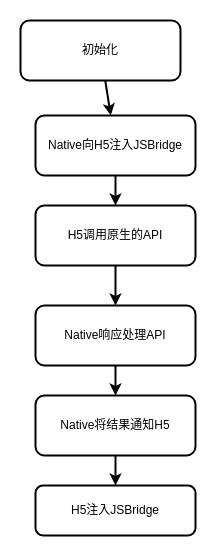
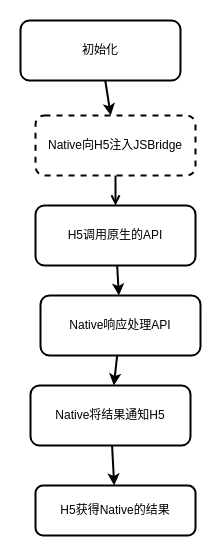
- <mxCell id="5" value="Native向H5注入JSBridge" style="rounded=1;whiteSpace=wrap;html=1;fillColor=none;fontColor=#000000;strokeColor=#000000;strokeWidth=2;" vertex="1" parent="1"><mxGeometry x="35" y="115" width="160" height="60" as="geometry" /></mxCell>
+ <mxCell id="5" value="Native向H5注入JSBridge" style="rounded=1;whiteSpace=wrap;html=1;fillColor=none;fontColor=#000000;strokeColor=#000000;strokeWidth=2;dashed=1;" vertex="1" parent="1"><mxGeometry x="35" y="115" width="160" height="60" as="geometry" /></mxCell>
- <mxCell id="4" value="" style="edgeStyle=none;html=1;fontColor=#000000;strokeColor=#000000;strokeWidth=2;" edge="1" parent="1" source="5" target="7"><mxGeometry relative="1" as="geometry" /></mxCell>
+ <mxCell id="4" value="" style="edgeStyle=none;html=1;fontColor=#000000;strokeColor=#000000;strokeWidth=2;endArrow=open;" edge="1" parent="1" source="5" target="7"><mxGeometry relative="1" as="geometry" /></mxCell>
- <mxCell id="9" value="Native响应处理API" style="rounded=1;whiteSpace=wrap;html=1;fillColor=none;fontColor=#000000;strokeColor=#000000;strokeWidth=2;" vertex="1" parent="1"><mxGeometry x="35" y="305" width="160" height="60" as="geometry" /></mxCell>
+ <mxCell id="9" value="Native响应处理API" style="rounded=1;whiteSpace=wrap;html=1;fillColor=none;fontColor=#000000;strokeColor=#000000;strokeWidth=2;" vertex="1" parent="1"><mxGeometry x="40" y="295" width="160" height="60" as="geometry" /></mxCell>
- <mxCell id="11" value="Native将结果通知H5" style="rounded=1;whiteSpace=wrap;html=1;fillColor=none;fontColor=#000000;strokeColor=#000000;strokeWidth=2;" vertex="1" parent="1"><mxGeometry x="35" y="395" width="160" height="60" as="geometry" /></mxCell>
+ <mxCell id="11" value="Native将结果通知H5" style="rounded=1;whiteSpace=wrap;html=1;fillColor=none;fontColor=#000000;strokeColor=#000000;strokeWidth=2;" vertex="1" parent="1"><mxGeometry x="30" y="385" width="160" height="60" as="geometry" /></mxCell>
- <mxCell id="12" value="H5注入JSBridge" style="rounded=1;whiteSpace=wrap;html=1;fillColor=none;fontColor=#000000;strokeColor=#000000;strokeWidth=2;" vertex="1" parent="1"><mxGeometry x="35" y="485" width="160" height="50" as="geometry" /></mxCell>
+ <mxCell id="12" value="H5获得Native的结果" style="rounded=1;whiteSpace=wrap;html=1;fillColor=none;fontColor=#000000;strokeColor=#000000;strokeWidth=2;" vertex="1" parent="1"><mxGeometry x="35" y="485" width="160" height="50" as="geometry" /></mxCell>
